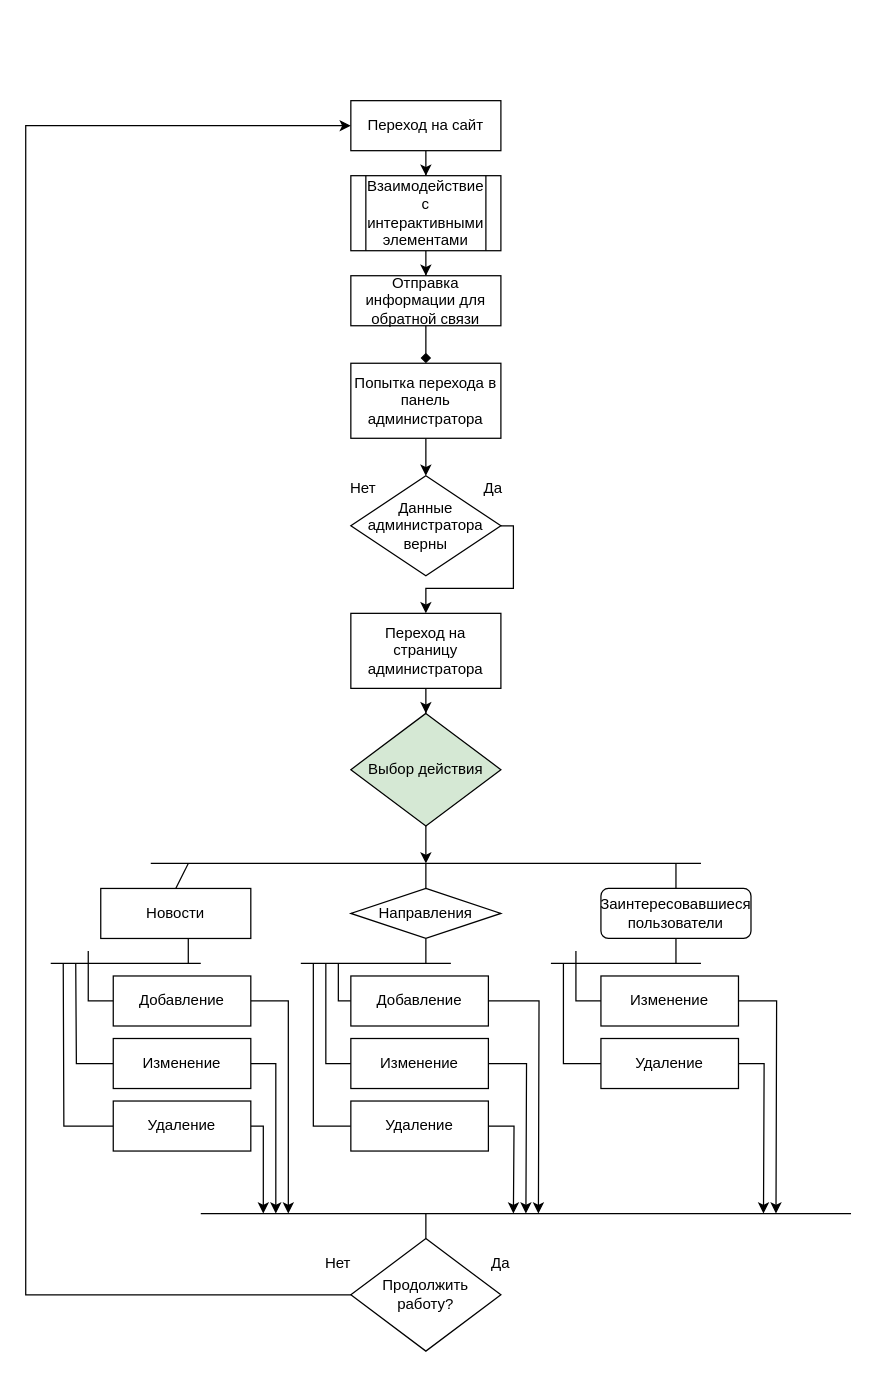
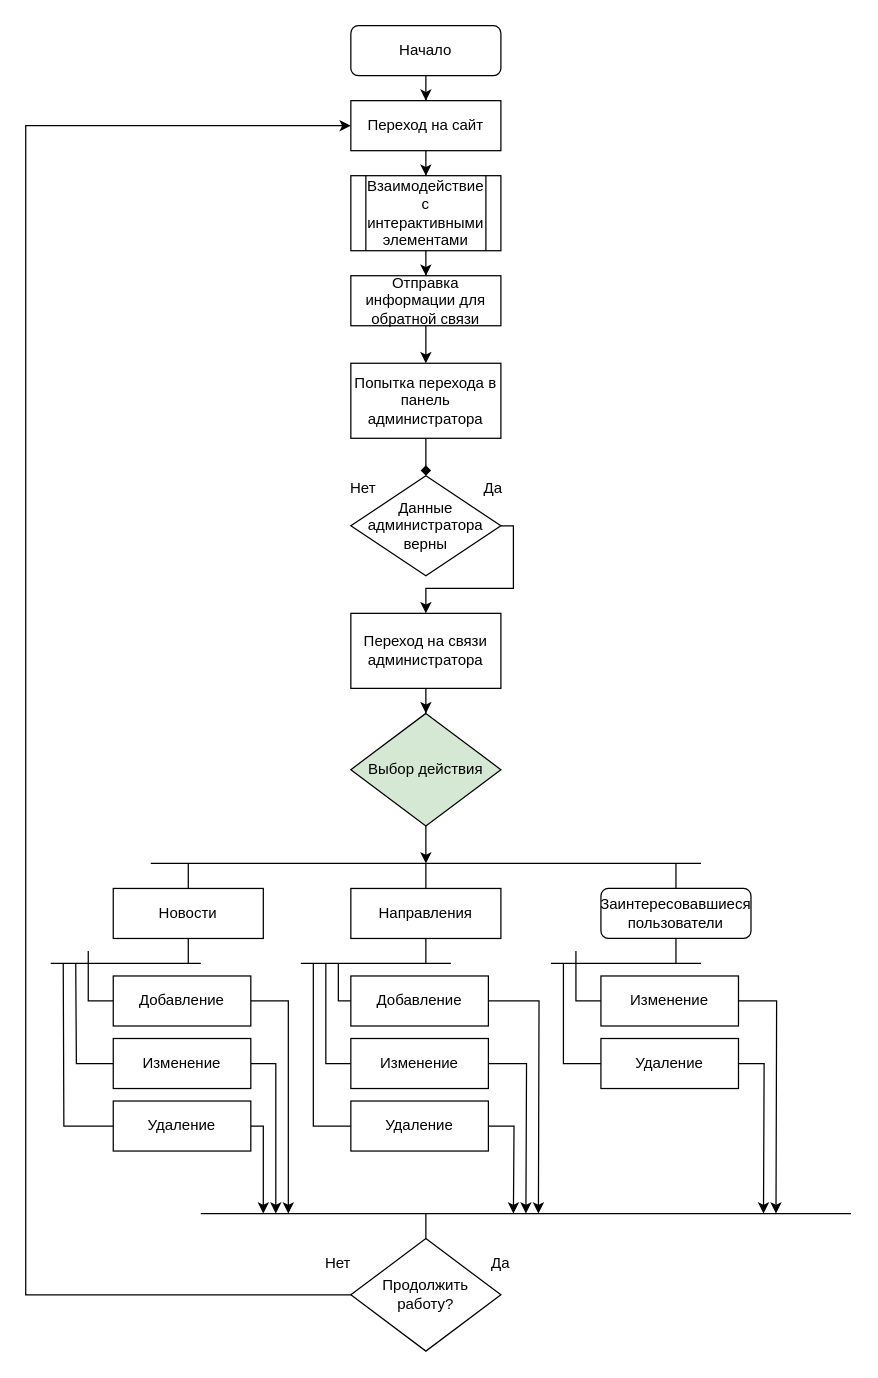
+ <mxCell id="3" value="Начало" style="rounded=1;whiteSpace=wrap;html=1;" vertex="1" parent="1"><mxGeometry x="280" y="20" width="120" height="40" as="geometry" /></mxCell>
+ <mxCell id="2" style="edgeStyle=orthogonalEdgeStyle;rounded=0;orthogonalLoop=1;jettySize=auto;html=1;entryX=0.5;entryY=0;entryDx=0;entryDy=0;" edge="1" parent="1" source="3" target="5"><mxGeometry relative="1" as="geometry" /></mxCell>
- <mxCell id="8" style="edgeStyle=orthogonalEdgeStyle;rounded=0;orthogonalLoop=1;jettySize=auto;html=1;entryX=0.5;entryY=0;entryDx=0;entryDy=0;endArrow=diamond;" edge="1" parent="1" source="9" target="13"><mxGeometry relative="1" as="geometry" /></mxCell>
+ <mxCell id="8" style="edgeStyle=orthogonalEdgeStyle;rounded=0;orthogonalLoop=1;jettySize=auto;html=1;entryX=0.5;entryY=0;entryDx=0;entryDy=0;" edge="1" parent="1" source="9" target="13"><mxGeometry relative="1" as="geometry" /></mxCell>
- <mxCell id="12" style="edgeStyle=orthogonalEdgeStyle;rounded=0;orthogonalLoop=1;jettySize=auto;html=1;entryX=0.5;entryY=0;entryDx=0;entryDy=0;" edge="1" parent="1" source="13" target="11"><mxGeometry relative="1" as="geometry" /></mxCell>
+ <mxCell id="12" style="edgeStyle=orthogonalEdgeStyle;rounded=0;orthogonalLoop=1;jettySize=auto;html=1;entryX=0.5;entryY=0;entryDx=0;entryDy=0;endArrow=diamond;" edge="1" parent="1" source="13" target="11"><mxGeometry relative="1" as="geometry" /></mxCell>
- <mxCell id="17" value="Переход на страницу администратора" style="rounded=0;whiteSpace=wrap;html=1;" vertex="1" parent="1"><mxGeometry x="280" y="490" width="120" height="60" as="geometry" /></mxCell>
+ <mxCell id="17" value="Переход на связи администратора" style="rounded=0;whiteSpace=wrap;html=1;" vertex="1" parent="1"><mxGeometry x="280" y="490" width="120" height="60" as="geometry" /></mxCell>
- <mxCell id="21" value="Новости" style="rounded=0;whiteSpace=wrap;html=1;" vertex="1" parent="1"><mxGeometry x="80" y="710" width="120" height="40" as="geometry" /></mxCell>
+ <mxCell id="21" value="Новости" style="rounded=0;whiteSpace=wrap;html=1;" vertex="1" parent="1"><mxGeometry x="90" y="710" width="120" height="40" as="geometry" /></mxCell>
- <mxCell id="23" value="Направления" style="rhombus;whiteSpace=wrap;html=1;" vertex="1" parent="1"><mxGeometry x="280" y="710" width="120" height="40" as="geometry" /></mxCell>
+ <mxCell id="23" value="Направления" style="rounded=0;whiteSpace=wrap;html=1;" vertex="1" parent="1"><mxGeometry x="280" y="710" width="120" height="40" as="geometry" /></mxCell>
